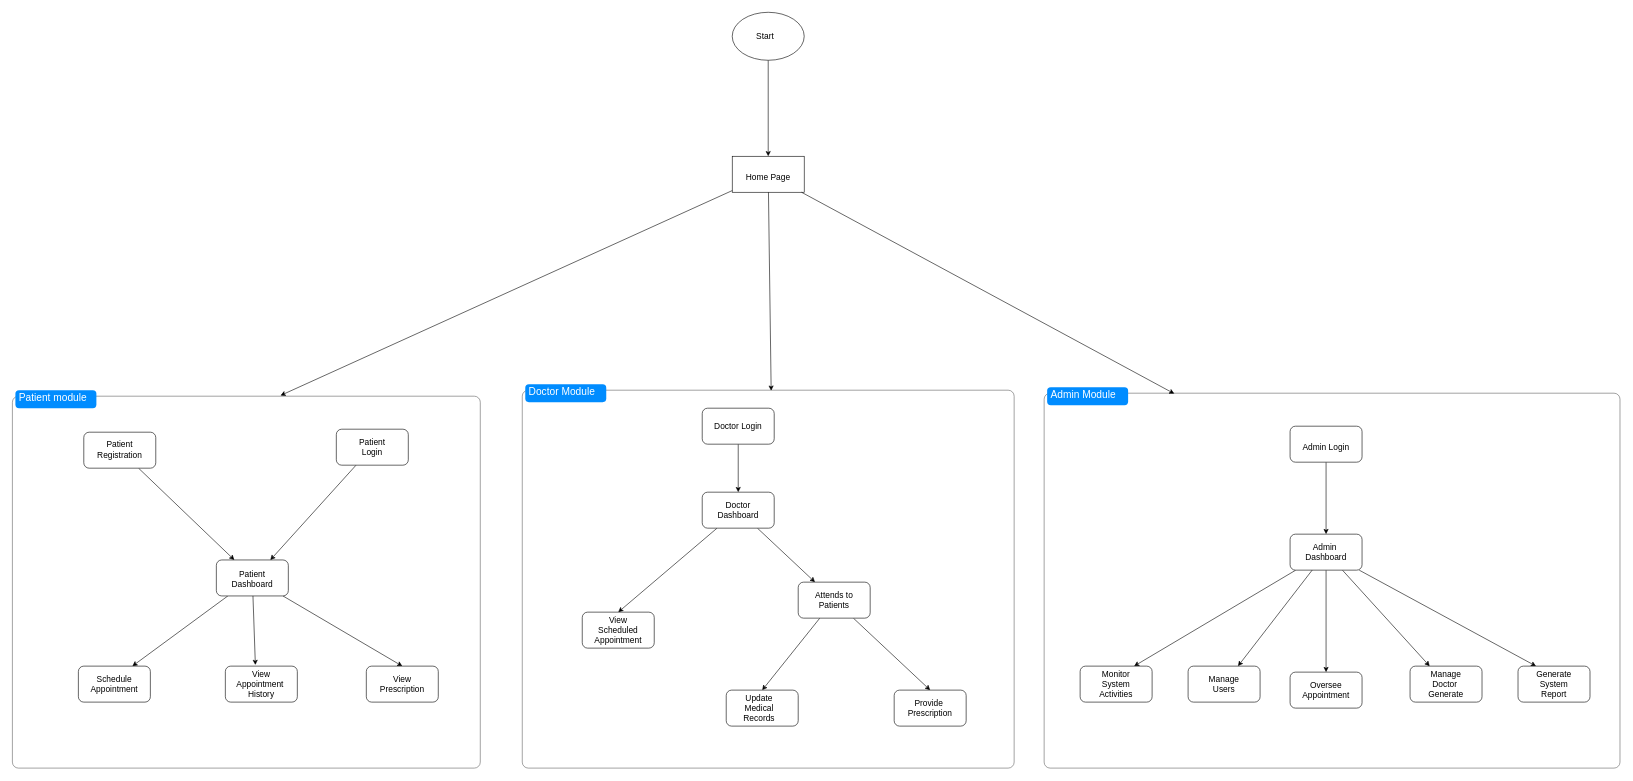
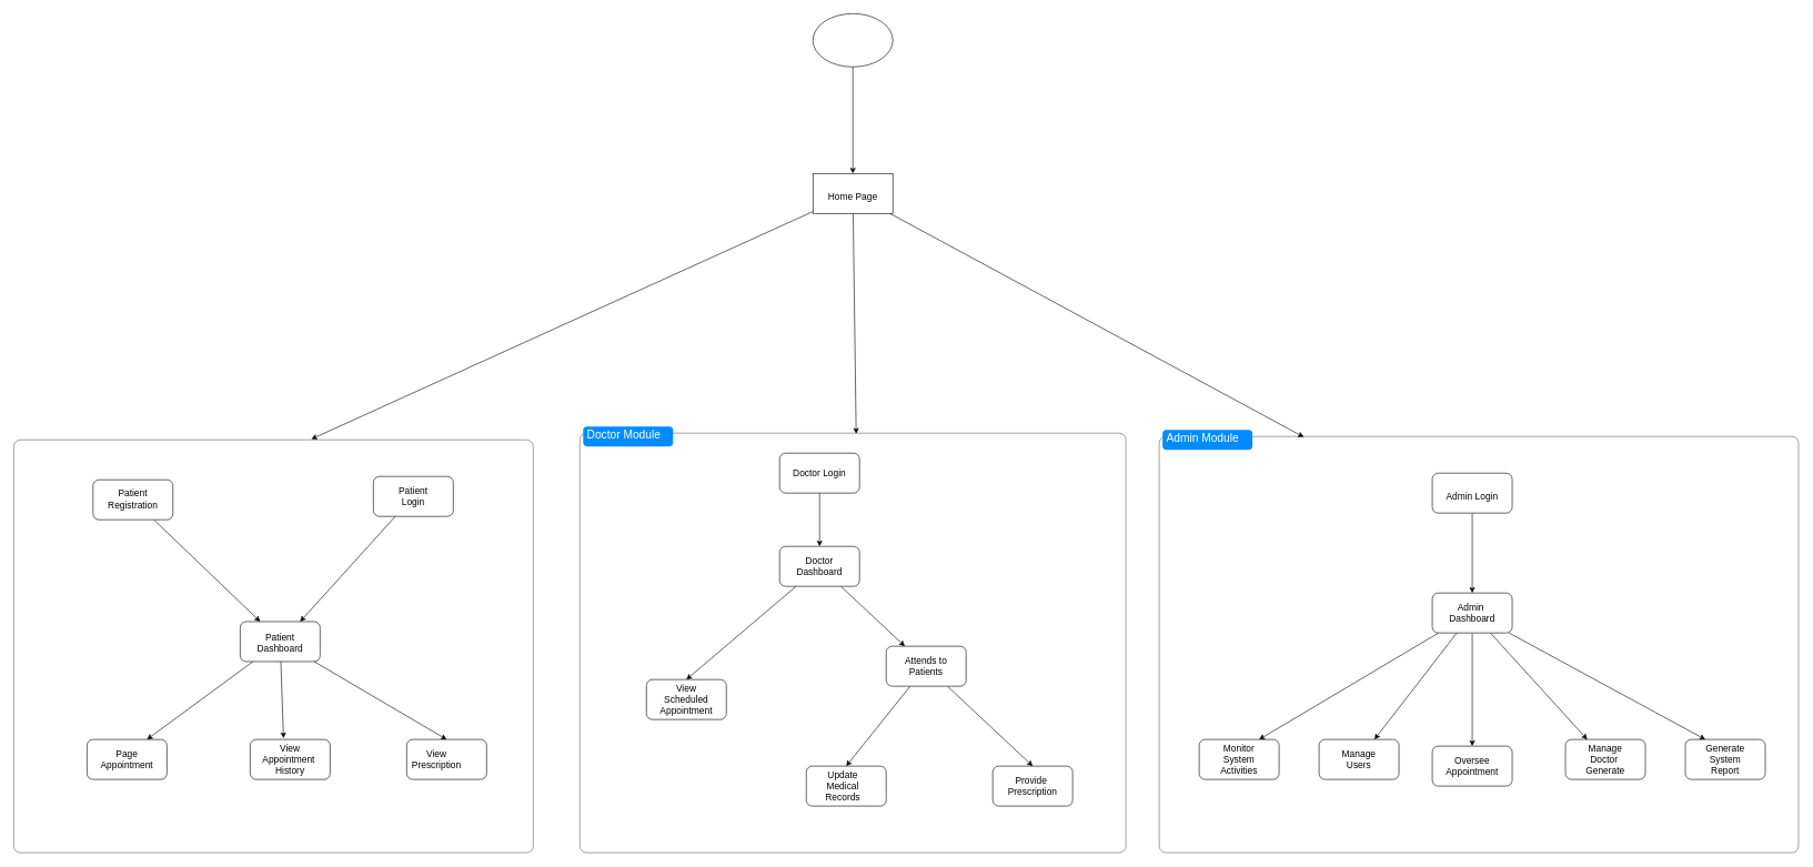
- <mxCell id="69" value="&lt;span style=&quot;font-size: 14px;&quot;&gt;Start&lt;/span&gt;" style="text;html=1;align=center;verticalAlign=middle;whiteSpace=wrap;rounded=0;" parent="1" vertex="1"><mxGeometry x="1230" y="45" width="90" height="30" as="geometry" /></mxCell>
- <mxCell id="11" value="Patient module" style="shape=rect;strokeColor=none;fillColor=#008cff;strokeWidth=1;dashed=0;rounded=1;arcSize=20;fontColor=#ffffff;fontSize=17;spacing=2;spacingTop=-2;align=left;autosize=1;spacingLeft=4;resizeWidth=0;resizeHeight=0;perimeter=none;html=1;whiteSpace=wrap;" parent="2" vertex="1"><mxGeometry x="5" width="135" height="30" as="geometry" /></mxCell>
- <mxCell id="18" value="&lt;font style=&quot;font-size: 14px;&quot;&gt;Schedule&lt;/font&gt;&lt;div&gt;&lt;font style=&quot;font-size: 14px;&quot;&gt;Appointment&lt;/font&gt;&lt;/div&gt;" style="text;html=1;align=center;verticalAlign=middle;whiteSpace=wrap;rounded=0;" parent="2" vertex="1"><mxGeometry x="140" y="475" width="60" height="30" as="geometry" /></mxCell>
+ <mxCell id="18" value="&lt;font style=&quot;font-size: 14px;&quot;&gt;Page&lt;/font&gt;&lt;div&gt;&lt;font style=&quot;font-size: 14px;&quot;&gt;Appointment&lt;/font&gt;&lt;/div&gt;" style="text;html=1;align=center;verticalAlign=middle;whiteSpace=wrap;rounded=0;" parent="2" vertex="1"><mxGeometry x="140" y="475" width="60" height="30" as="geometry" /></mxCell>
- <mxCell id="19" value="&lt;font style=&quot;font-size: 14px;&quot;&gt;View&lt;/font&gt;&lt;div&gt;&lt;span style=&quot;font-size: 14px;&quot;&gt;Prescription&lt;/span&gt;&lt;/div&gt;" style="text;html=1;align=center;verticalAlign=middle;whiteSpace=wrap;rounded=0;" parent="2" vertex="1"><mxGeometry x="620" y="475" width="60" height="30" as="geometry" /></mxCell>
+ <mxCell id="19" value="&lt;font style=&quot;font-size: 14px;&quot;&gt;View&lt;/font&gt;&lt;div&gt;&lt;span style=&quot;font-size: 14px;&quot;&gt;Prescription&lt;/span&gt;&lt;/div&gt;" style="text;html=1;align=center;verticalAlign=middle;whiteSpace=wrap;rounded=0;" parent="2" vertex="1"><mxGeometry x="605" y="475" width="60" height="30" as="geometry" /></mxCell>
